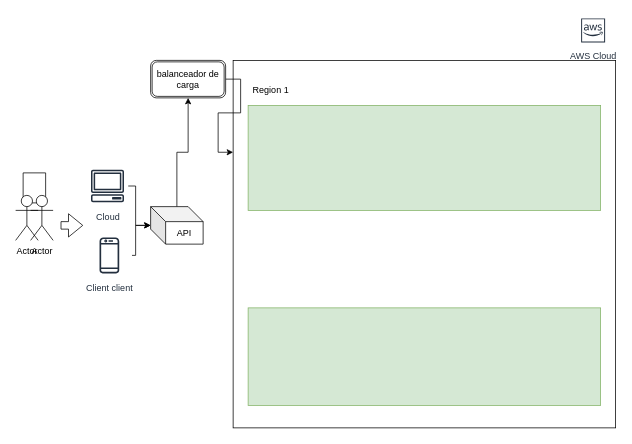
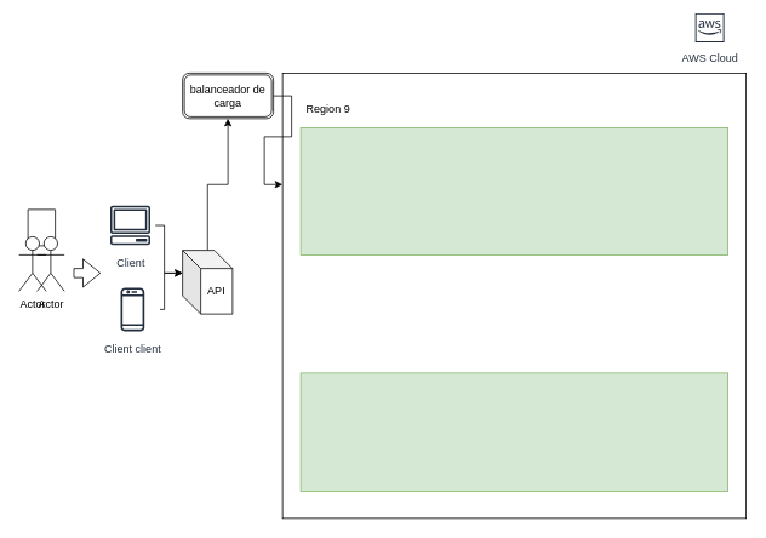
- <mxCell id="18" value="AWS Cloud" style="sketch=0;outlineConnect=0;fontColor=#232F3E;gradientColor=none;strokeColor=#232F3E;fillColor=#ffffff;dashed=0;verticalLabelPosition=bottom;verticalAlign=top;align=center;html=1;fontSize=12;fontStyle=0;aspect=fixed;shape=mxgraph.aws4.resourceIcon;resIcon=mxgraph.aws4.aws_cloud;" vertex="1" parent="1"><mxGeometry x="770" width="40" height="40" as="geometry" y="20" /></mxCell>
+ <mxCell id="18" value="AWS Cloud" style="sketch=0;outlineConnect=0;fontColor=#232F3E;gradientColor=none;strokeColor=#232F3E;fillColor=#ffffff;dashed=0;verticalLabelPosition=bottom;verticalAlign=top;align=center;html=1;fontSize=12;fontStyle=0;aspect=fixed;shape=mxgraph.aws4.resourceIcon;resIcon=mxgraph.aws4.aws_cloud;" vertex="1" parent="1"><mxGeometry x="760" y="10" width="40" height="40" as="geometry" /></mxCell>
- <mxCell id="8" value="Region 1" style="text;html=1;align=center;verticalAlign=middle;resizable=0;points=[];autosize=1;strokeColor=none;fillColor=none;" vertex="1" parent="1"><mxGeometry x="330" y="110" width="60" height="20" as="geometry" /></mxCell>
+ <mxCell id="8" value="Region 9" style="text;html=1;align=center;verticalAlign=middle;resizable=0;points=[];autosize=1;strokeColor=none;fillColor=none;" vertex="1" parent="1"><mxGeometry x="330" y="110" width="60" height="20" as="geometry" /></mxCell>
- <mxCell id="13" value="Cloud" style="sketch=0;outlineConnect=0;fontColor=#232F3E;gradientColor=none;strokeColor=#232F3E;fillColor=#ffffff;dashed=0;verticalLabelPosition=bottom;verticalAlign=top;align=center;html=1;fontSize=12;fontStyle=0;aspect=fixed;shape=mxgraph.aws4.resourceIcon;resIcon=mxgraph.aws4.client;" vertex="1" parent="1"><mxGeometry x="115" y="220" width="55" height="55" as="geometry" /></mxCell>
+ <mxCell id="13" value="Client" style="sketch=0;outlineConnect=0;fontColor=#232F3E;gradientColor=none;strokeColor=#232F3E;fillColor=#ffffff;dashed=0;verticalLabelPosition=bottom;verticalAlign=top;align=center;html=1;fontSize=12;fontStyle=0;aspect=fixed;shape=mxgraph.aws4.resourceIcon;resIcon=mxgraph.aws4.client;" vertex="1" parent="1"><mxGeometry x="115" y="220" width="55" height="55" as="geometry" /></mxCell>
- <mxCell id="10" value="API" style="shape=cube;whiteSpace=wrap;html=1;boundedLbl=1;backgroundOutline=1;darkOpacity=0.05;darkOpacity2=0.1;" vertex="1" parent="1"><mxGeometry x="200" y="275" width="70" height="50" as="geometry" /></mxCell>
+ <mxCell id="10" value="API" style="shape=cube;whiteSpace=wrap;html=1;boundedLbl=1;backgroundOutline=1;darkOpacity=0.05;darkOpacity2=0.1;" vertex="1" parent="1"><mxGeometry x="200" y="275" width="55" height="70" as="geometry" /></mxCell>
